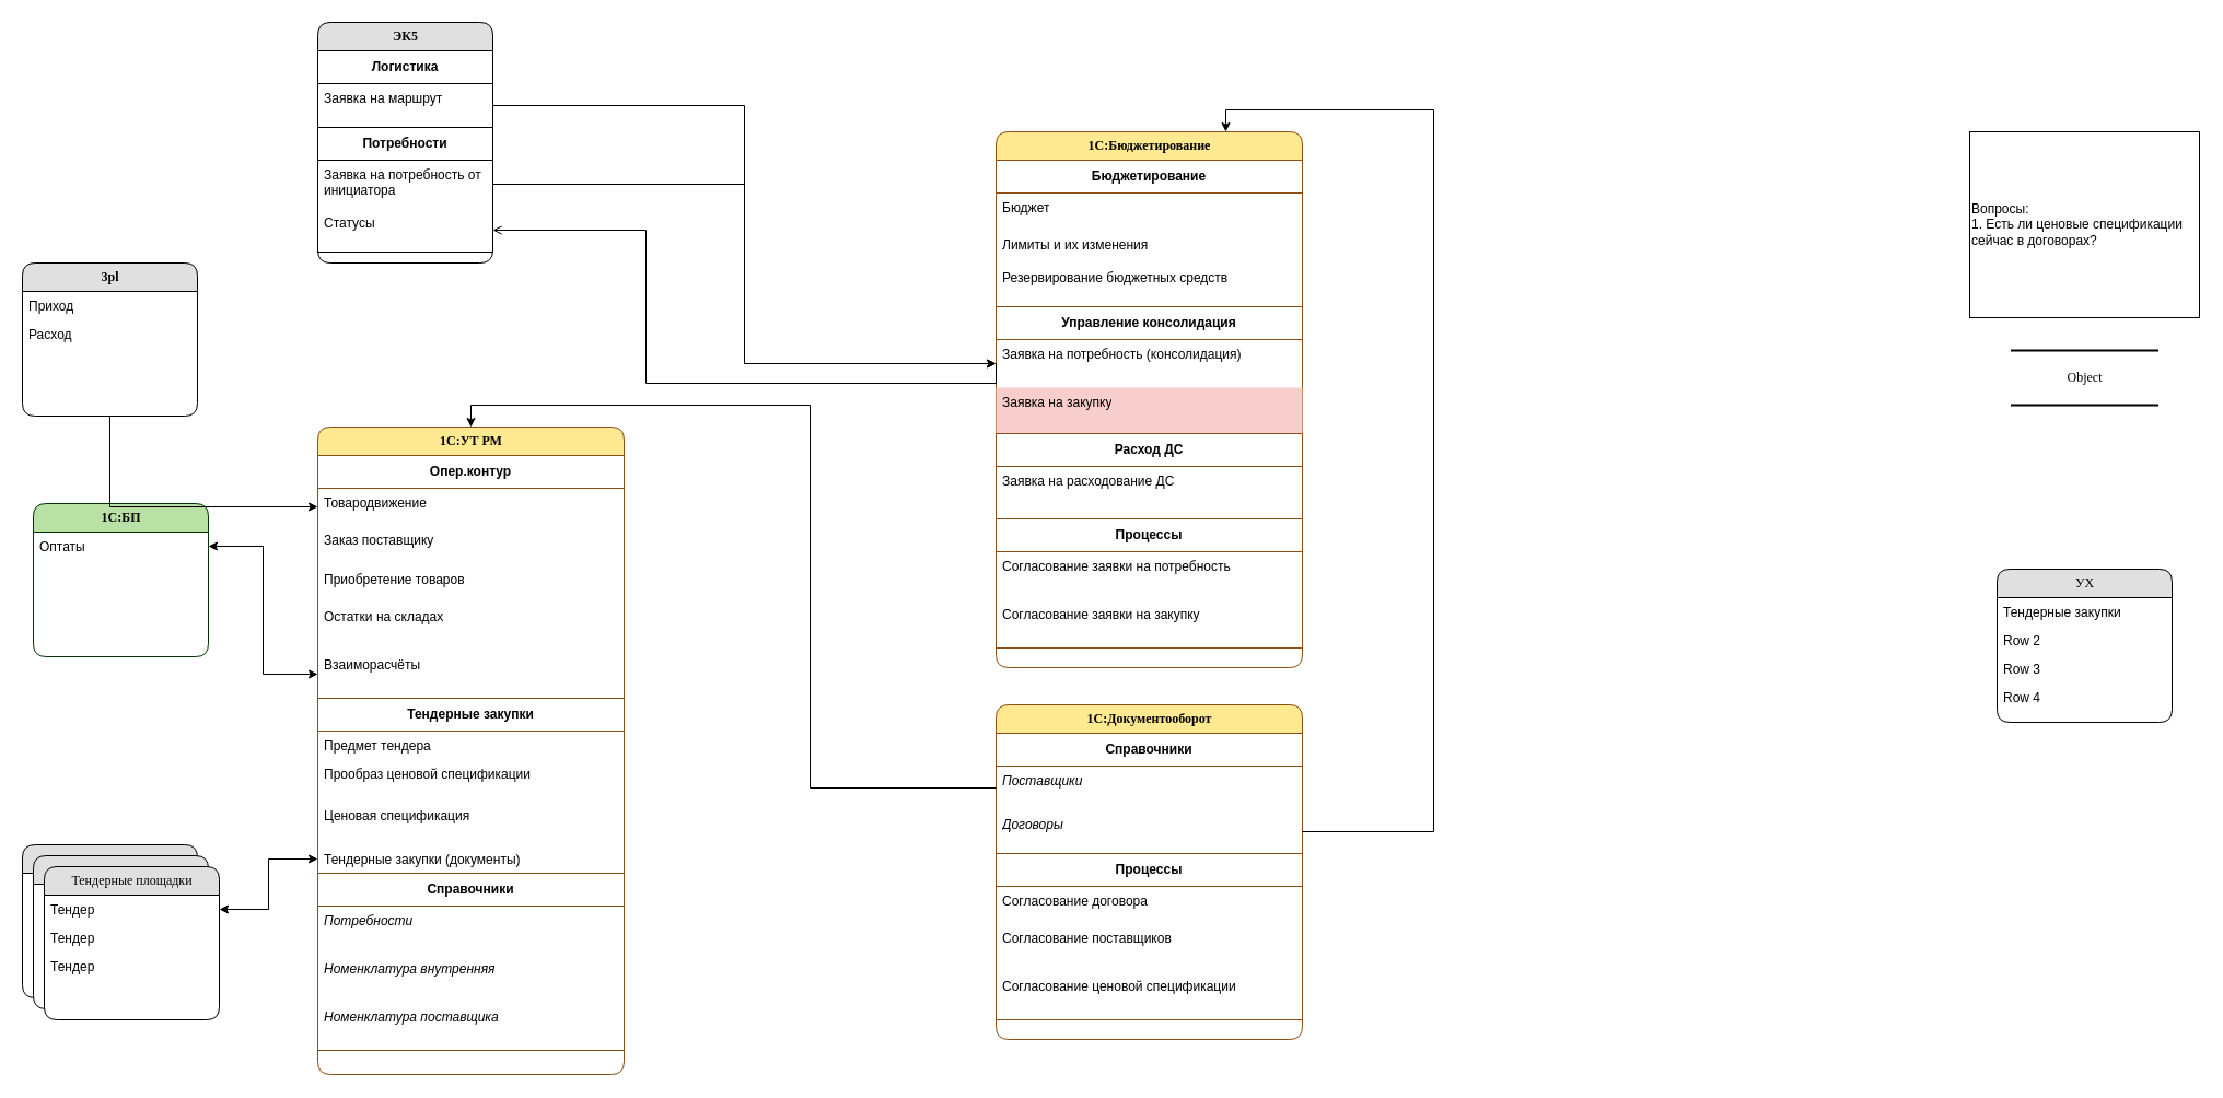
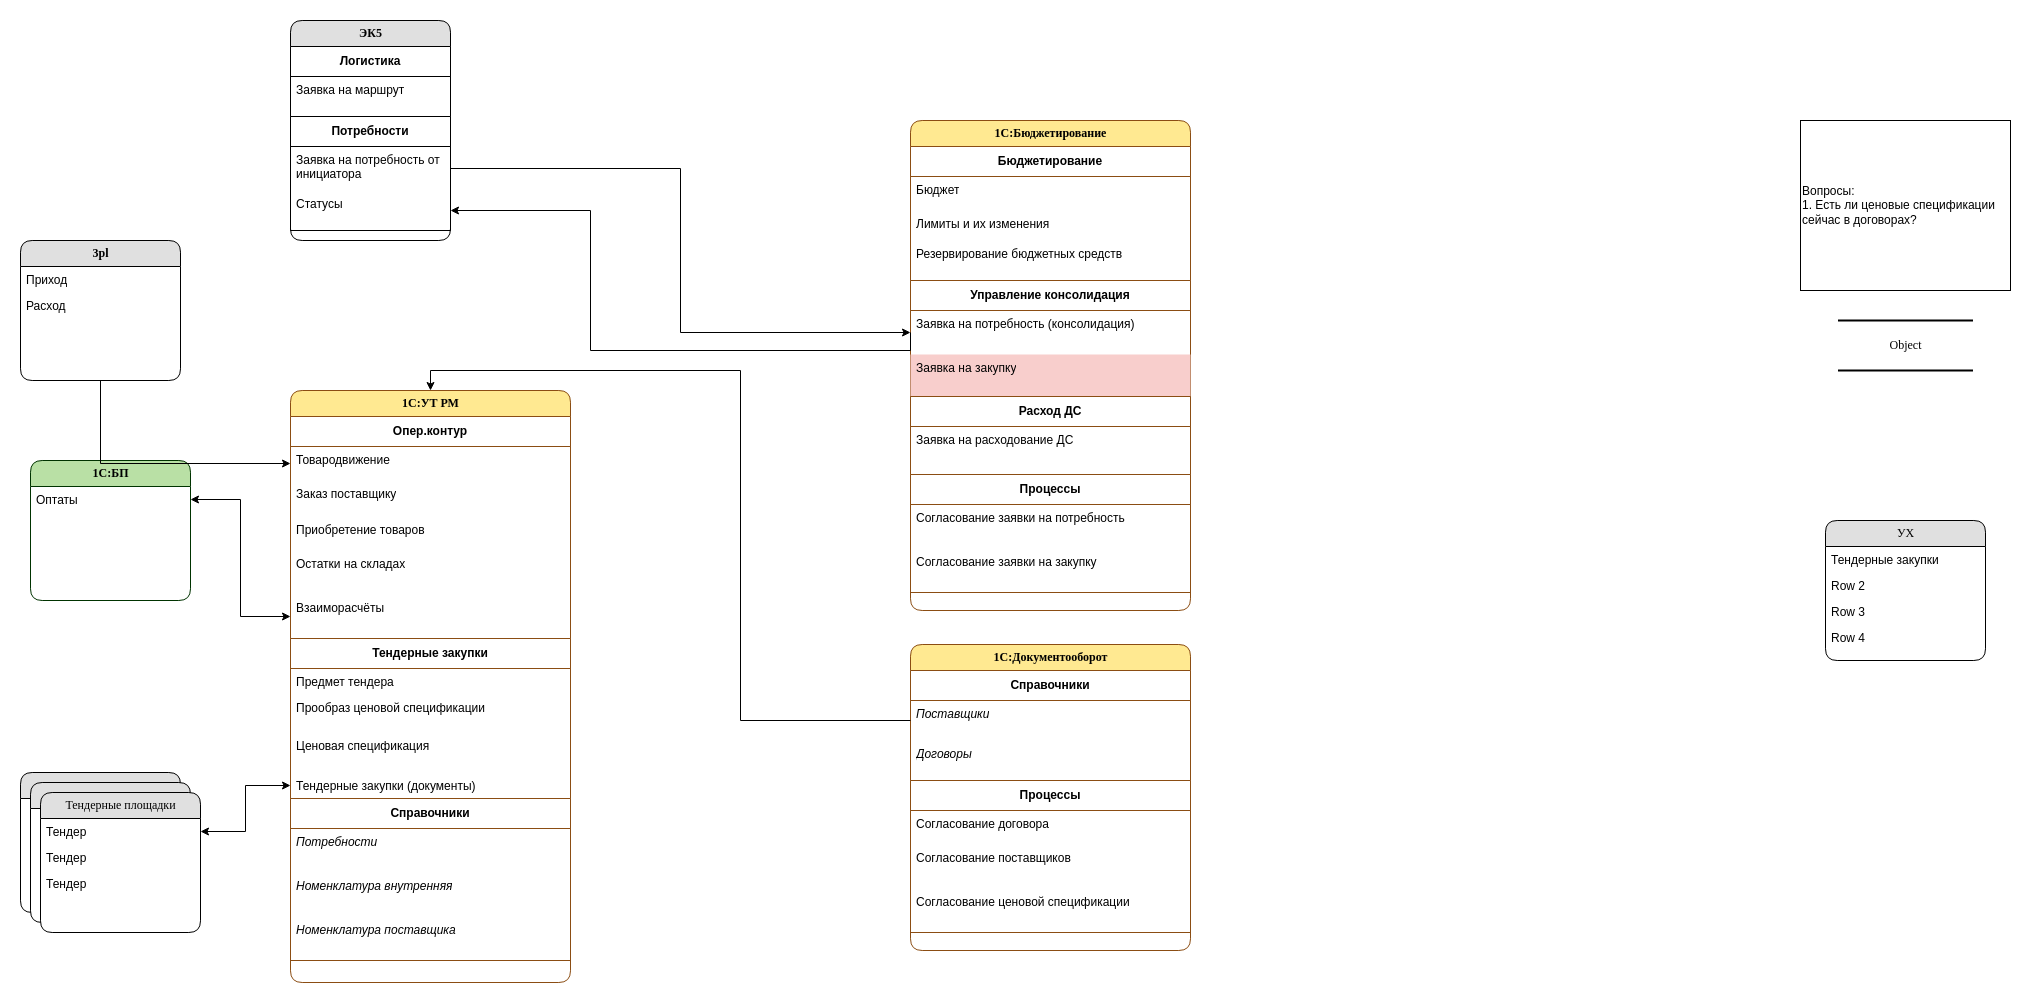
- <mxCell id="67" style="edgeStyle=orthogonalEdgeStyle;rounded=0;orthogonalLoop=1;jettySize=auto;html=1;" edge="1" parent="1" source="39" target="30"><mxGeometry relative="1" as="geometry"><Array as="points"><mxPoint x="680" y="96" /><mxPoint x="680" y="332" /></Array></mxGeometry></mxCell>
- <mxCell id="70" style="edgeStyle=orthogonalEdgeStyle;rounded=0;orthogonalLoop=1;jettySize=auto;html=1;exitX=0;exitY=0.5;exitDx=0;exitDy=0;endArrow=open;" edge="1" parent="1" source="30" target="42"><mxGeometry relative="1" as="geometry"><Array as="points"><mxPoint x="910" y="350" /><mxPoint x="590" y="350" /><mxPoint x="590" y="210" /></Array></mxGeometry></mxCell>
+ <mxCell id="70" style="edgeStyle=orthogonalEdgeStyle;rounded=0;orthogonalLoop=1;jettySize=auto;html=1;exitX=0;exitY=0.5;exitDx=0;exitDy=0;" edge="1" parent="1" source="30" target="42"><mxGeometry relative="1" as="geometry"><Array as="points"><mxPoint x="910" y="350" /><mxPoint x="590" y="350" /><mxPoint x="590" y="210" /></Array></mxGeometry></mxCell>
- <mxCell id="64" style="edgeStyle=orthogonalEdgeStyle;rounded=0;orthogonalLoop=1;jettySize=auto;html=1;entryX=0.75;entryY=0;entryDx=0;entryDy=0;" edge="1" parent="1" source="51" target="24"><mxGeometry relative="1" as="geometry"><Array as="points"><mxPoint x="1310" y="760" /><mxPoint x="1310" y="100" /><mxPoint x="1120" y="100" /></Array></mxGeometry></mxCell>
